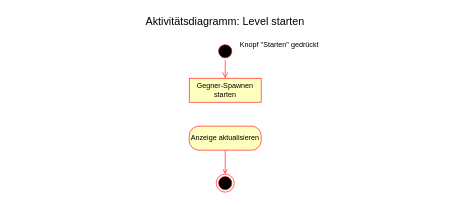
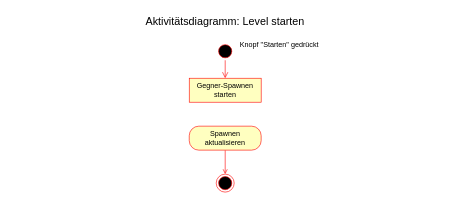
- <mxCell id="6" value="Anzeige aktualisieren" style="rounded=1;whiteSpace=wrap;html=1;arcSize=40;fontColor=#000000;fillColor=#ffffc0;strokeColor=#ff0000;" parent="1" vertex="1"><mxGeometry x="315" y="210" width="120" height="40" as="geometry" /></mxCell>
+ <mxCell id="6" value="Spawnen aktualisieren" style="rounded=1;whiteSpace=wrap;html=1;arcSize=40;fontColor=#000000;fillColor=#ffffc0;strokeColor=#ff0000;" parent="1" vertex="1"><mxGeometry x="315" y="210" width="120" height="40" as="geometry" /></mxCell>
